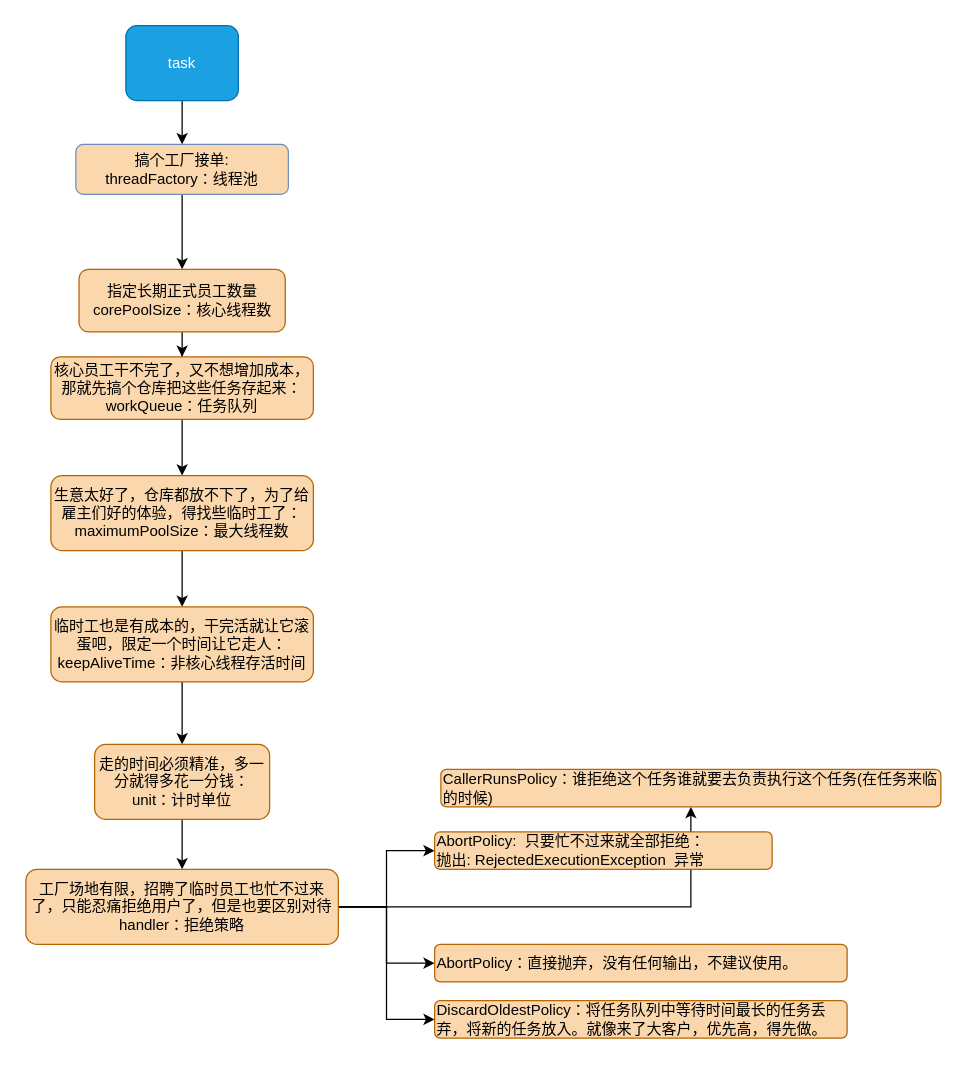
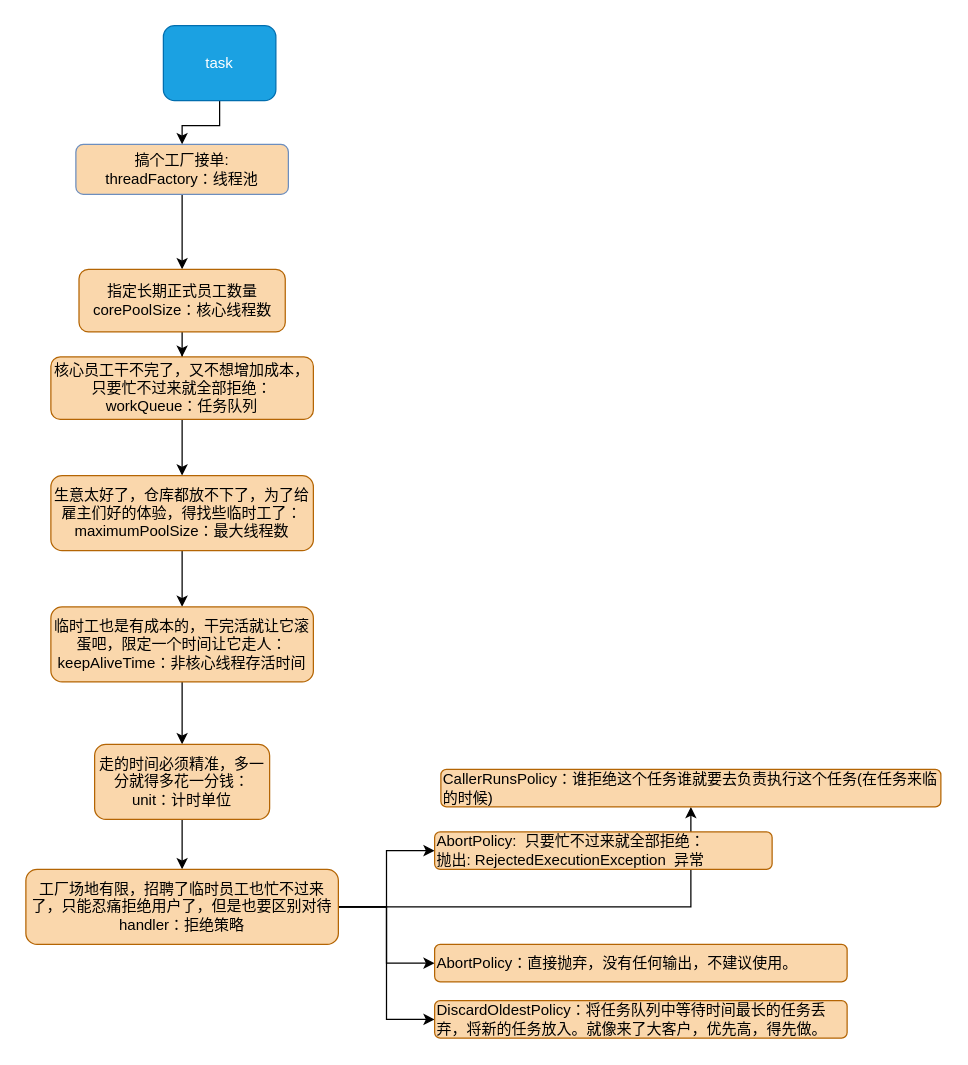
- <mxCell id="5" value="task" style="rounded=1;whiteSpace=wrap;html=1;fillColor=#1ba1e2;fontColor=#ffffff;strokeColor=#006EAF;" vertex="1" parent="1"><mxGeometry x="100" y="20" width="90" height="60" as="geometry" /></mxCell>
+ <mxCell id="5" value="task" style="rounded=1;whiteSpace=wrap;html=1;fillColor=#1ba1e2;fontColor=#ffffff;strokeColor=#006EAF;" vertex="1" parent="1"><mxGeometry x="130" y="20" width="90" height="60" as="geometry" /></mxCell>
- <mxCell id="9" value="核心员工干不完了，又不想增加成本，那就先搞个仓库把这些任务存起来：&lt;br&gt;workQueue：任务队列" style="whiteSpace=wrap;html=1;fillColor=#fad7ac;strokeColor=#b46504;rounded=1;" vertex="1" parent="1"><mxGeometry x="40" y="285" width="210" height="50" as="geometry" /></mxCell>
+ <mxCell id="9" value="核心员工干不完了，又不想增加成本，只要忙不过来就全部拒绝：&lt;br&gt;workQueue：任务队列" style="whiteSpace=wrap;html=1;fillColor=#fad7ac;strokeColor=#b46504;rounded=1;" vertex="1" parent="1"><mxGeometry x="40" y="285" width="210" height="50" as="geometry" /></mxCell>
